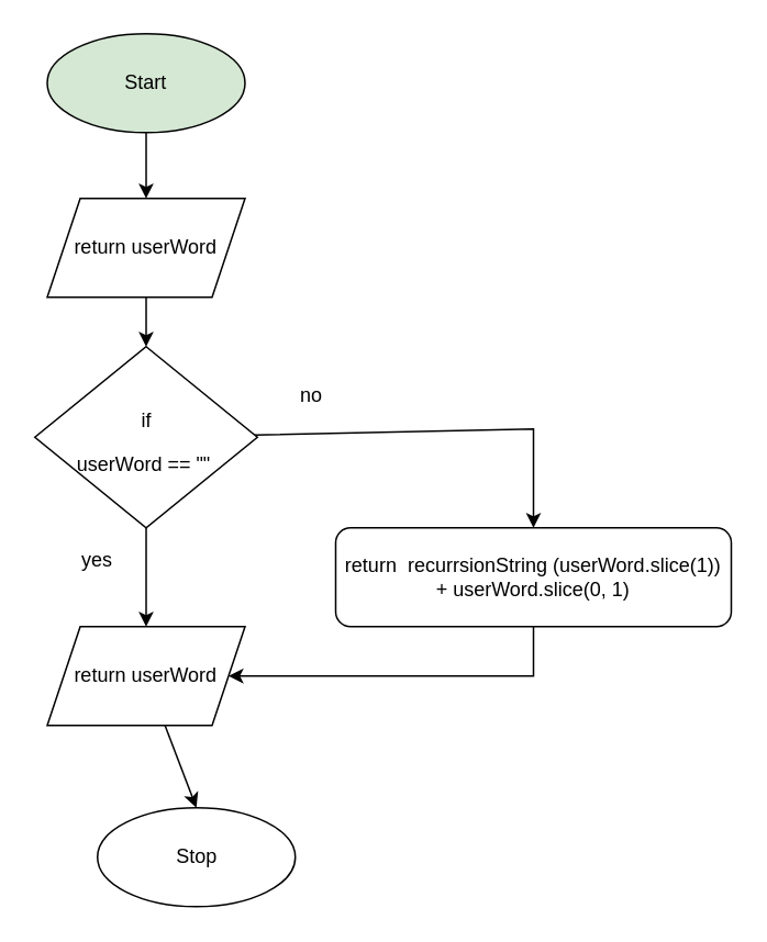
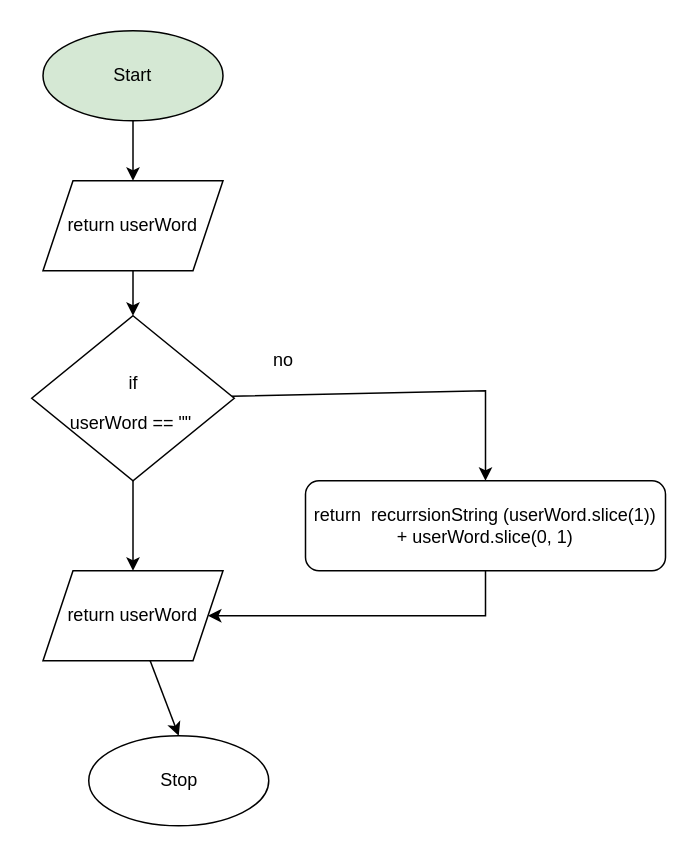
- <mxCell id="9" value="yes" style="text;html=1;align=center;verticalAlign=middle;resizable=0;points=[];autosize=1;strokeColor=none;fillColor=none;fontSize=12;" parent="1" vertex="1"><mxGeometry x="43" y="330" width="30" height="20" as="geometry" /></mxCell>
